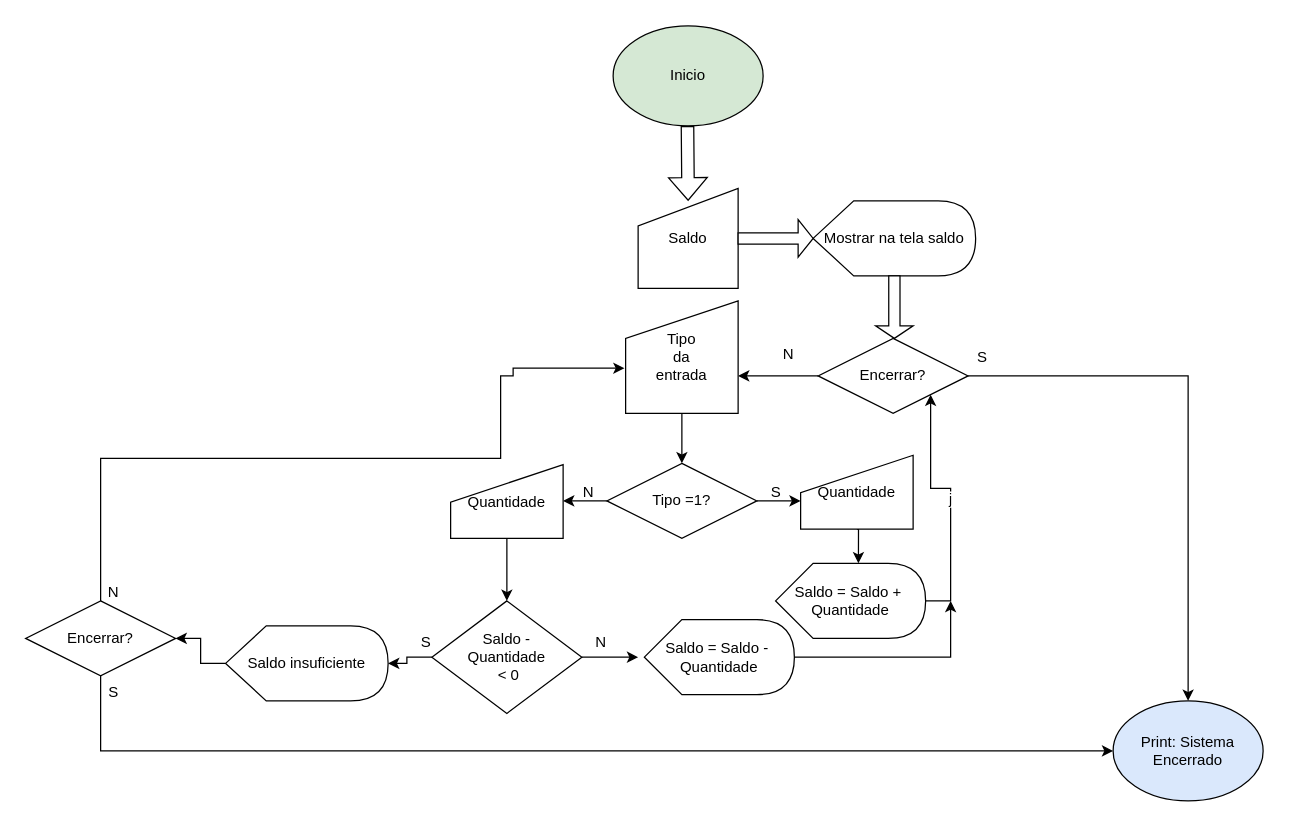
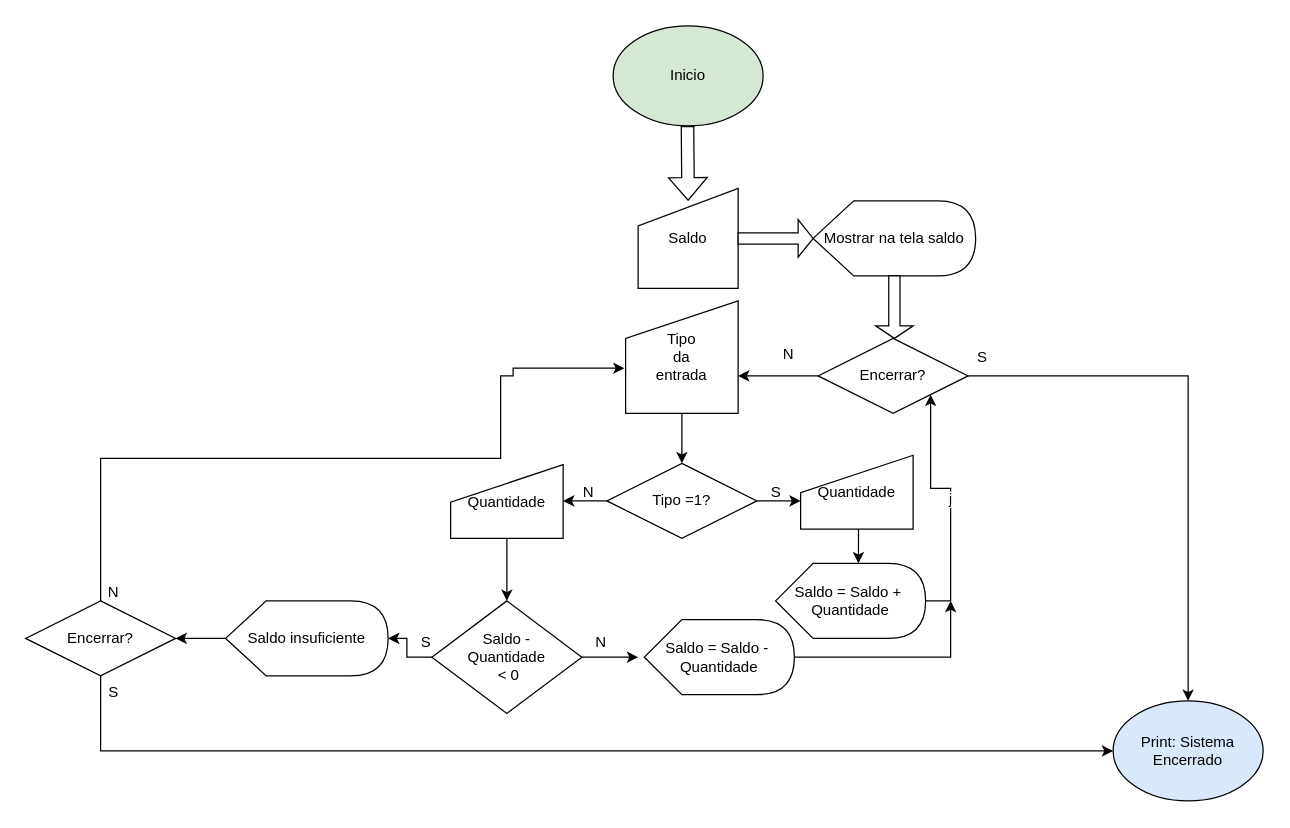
- <mxCell id="32" value="Saldo insuficiente" style="shape=display;whiteSpace=wrap;html=1;" vertex="1" parent="1"><mxGeometry x="180" y="500" width="130" height="60" as="geometry" /></mxCell>
+ <mxCell id="32" value="Saldo insuficiente" style="shape=display;whiteSpace=wrap;html=1;" vertex="1" parent="1"><mxGeometry x="180" y="480" width="130" height="60" as="geometry" /></mxCell>
